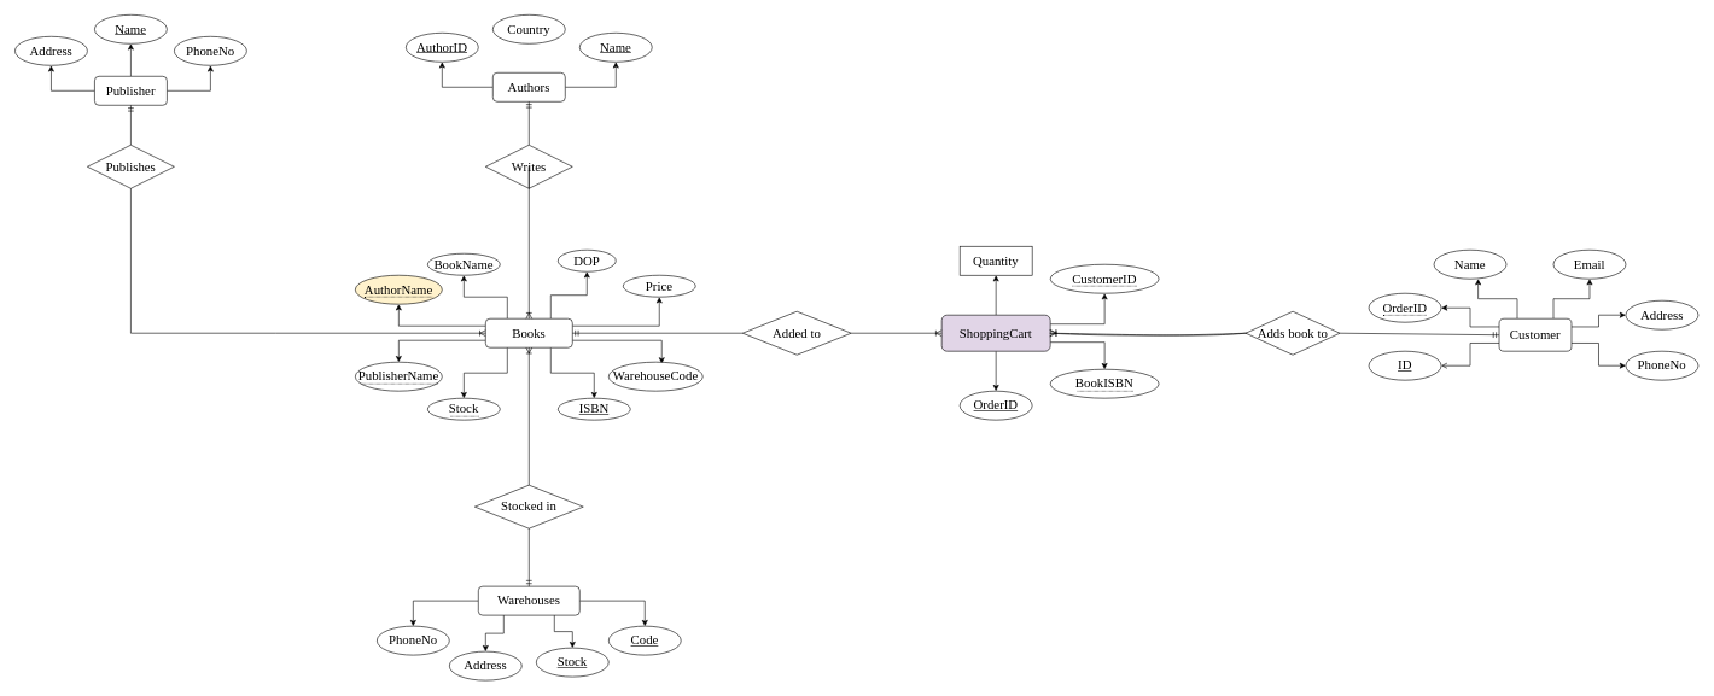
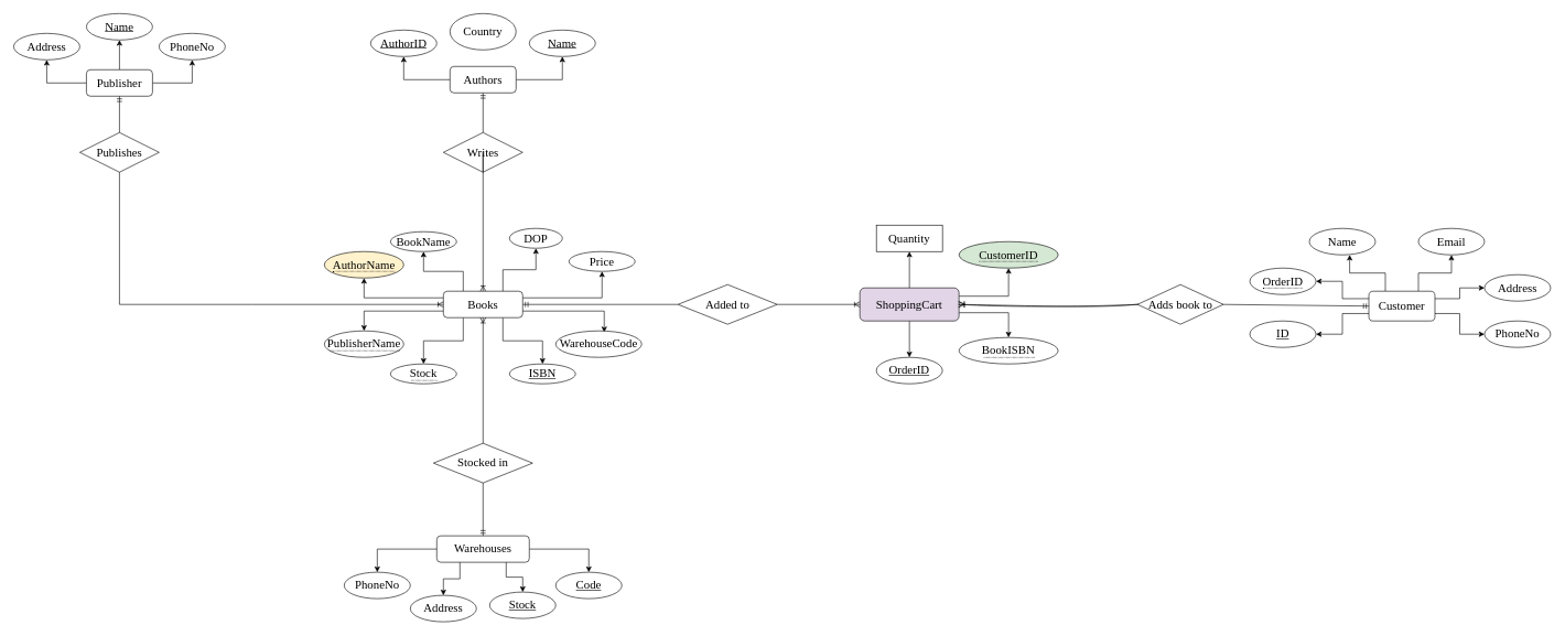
- <mxCell id="60" value="Country" style="ellipse;whiteSpace=wrap;html=1;align=center;hachureGap=4;fontFamily=Times New Roman;fontSize=18;" parent="1" vertex="1"><mxGeometry x="680" y="20" width="100" height="40" as="geometry" /></mxCell>
+ <mxCell id="60" value="Country" style="ellipse;whiteSpace=wrap;html=1;align=center;hachureGap=4;fontFamily=Times New Roman;fontSize=18;" parent="1" vertex="1"><mxGeometry x="680" y="20" width="100" height="55" as="geometry" /></mxCell>
- <mxCell id="49" value="&lt;span style=&quot;border-bottom: 1px dotted; font-size: 18px;&quot;&gt;CustomerID&lt;/span&gt;" style="ellipse;whiteSpace=wrap;html=1;align=center;hachureGap=4;fontFamily=Times New Roman;fontSize=18;" parent="1" vertex="1"><mxGeometry x="1450" y="365" width="150" height="40" as="geometry" /></mxCell>
+ <mxCell id="49" value="&lt;span style=&quot;border-bottom: 1px dotted; font-size: 18px;&quot;&gt;CustomerID&lt;/span&gt;" style="ellipse;whiteSpace=wrap;html=1;align=center;hachureGap=4;fontFamily=Times New Roman;fontSize=18;fillColor=#d5e8d4;" parent="1" vertex="1"><mxGeometry x="1450" y="365" width="150" height="40" as="geometry" /></mxCell>
- <mxCell id="33" style="edgeStyle=orthogonalEdgeStyle;rounded=0;hachureGap=4;orthogonalLoop=1;jettySize=auto;html=1;exitX=0;exitY=0.75;exitDx=0;exitDy=0;entryX=1;entryY=0.5;entryDx=0;entryDy=0;fontFamily=Times New Roman;fontSize=18;endArrow=open;" parent="1" source="34" target="56" edge="1"><mxGeometry relative="1" as="geometry" /></mxCell>
+ <mxCell id="33" style="edgeStyle=orthogonalEdgeStyle;rounded=0;hachureGap=4;orthogonalLoop=1;jettySize=auto;html=1;exitX=0;exitY=0.75;exitDx=0;exitDy=0;entryX=1;entryY=0.5;entryDx=0;entryDy=0;fontFamily=Times New Roman;fontSize=18;" parent="1" source="34" target="56" edge="1"><mxGeometry relative="1" as="geometry" /></mxCell>
